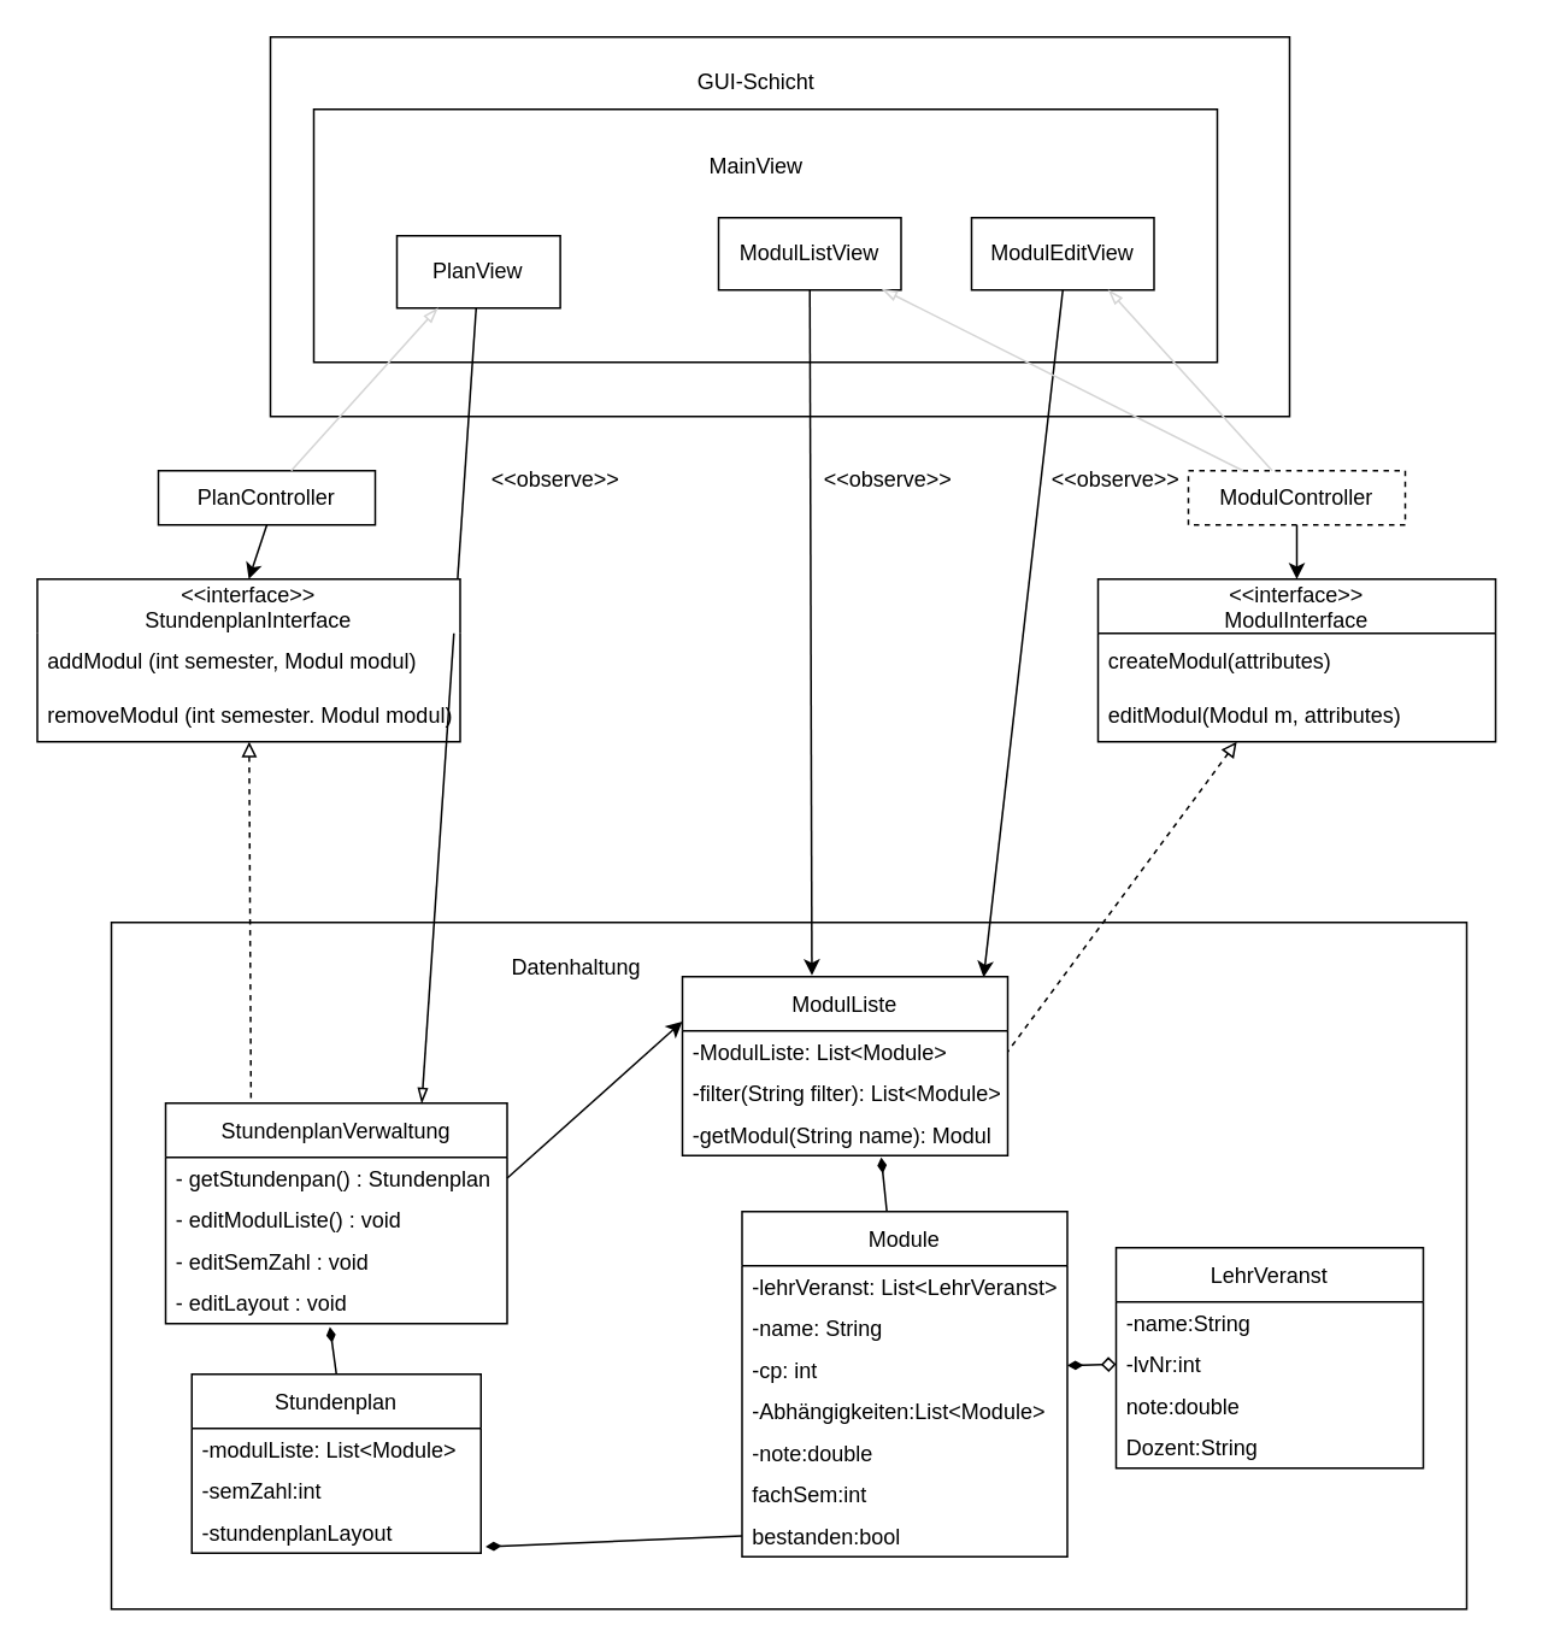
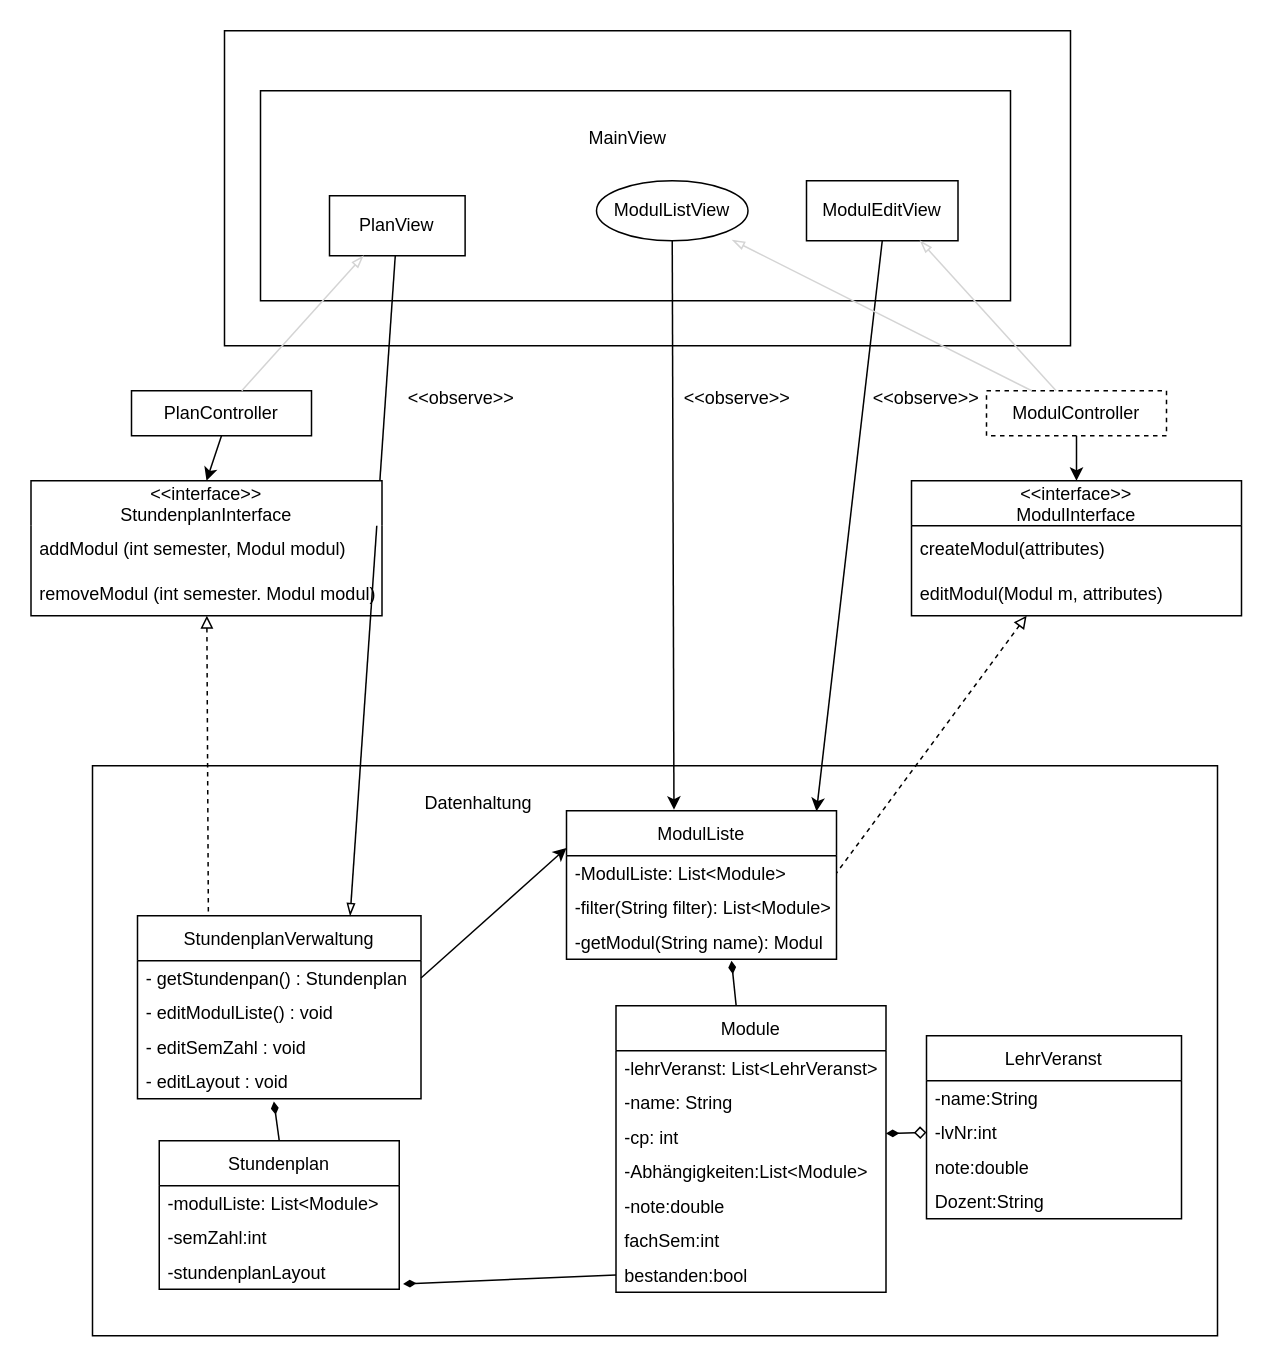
- <mxCell id="47" value="GUI-Schicht" style="text;html=1;strokeColor=none;fillColor=none;align=center;verticalAlign=middle;whiteSpace=wrap;rounded=0;" parent="1" vertex="1"><mxGeometry x="379" y="30" width="78" height="30" as="geometry" /></mxCell>
- <mxCell id="57" value="ModulListView" style="rounded=0;whiteSpace=wrap;html=1;" parent="1" vertex="1"><mxGeometry x="397" y="120" width="101" height="40" as="geometry" /></mxCell>
+ <mxCell id="57" value="ModulListView" style="ellipse;whiteSpace=wrap;html=1;" parent="1" vertex="1"><mxGeometry x="397" y="120" width="101" height="40" as="geometry" /></mxCell>
